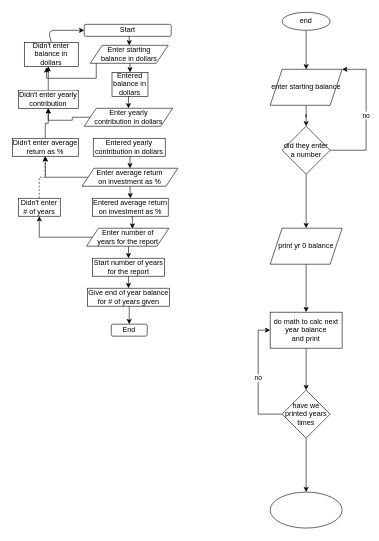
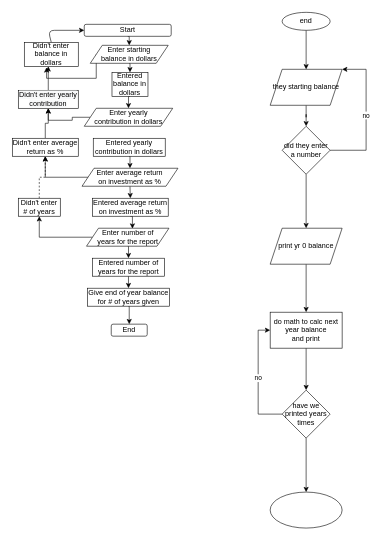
- <mxCell id="37" value="enter starting balance&lt;br&gt;" style="shape=parallelogram;perimeter=parallelogramPerimeter;whiteSpace=wrap;html=1;fixedSize=1;" vertex="1" parent="1"><mxGeometry x="450" y="115" width="120" height="60" as="geometry" /></mxCell>
+ <mxCell id="37" value="they starting balance&lt;br&gt;" style="shape=parallelogram;perimeter=parallelogramPerimeter;whiteSpace=wrap;html=1;fixedSize=1;" vertex="1" parent="1"><mxGeometry x="450" y="115" width="120" height="60" as="geometry" /></mxCell>
- <mxCell id="24" value="Start number of years for the report" style="rounded=0;whiteSpace=wrap;html=1;" vertex="1" parent="1"><mxGeometry x="153.75" y="430" width="120" height="30" as="geometry" /></mxCell>
+ <mxCell id="24" value="Entered number of years for the report" style="rounded=0;whiteSpace=wrap;html=1;" vertex="1" parent="1"><mxGeometry x="153.75" y="430" width="120" height="30" as="geometry" /></mxCell>
